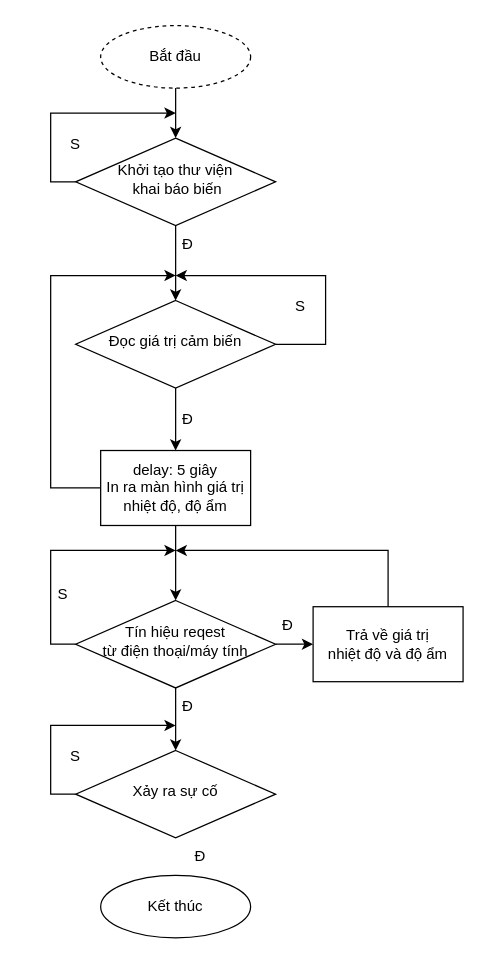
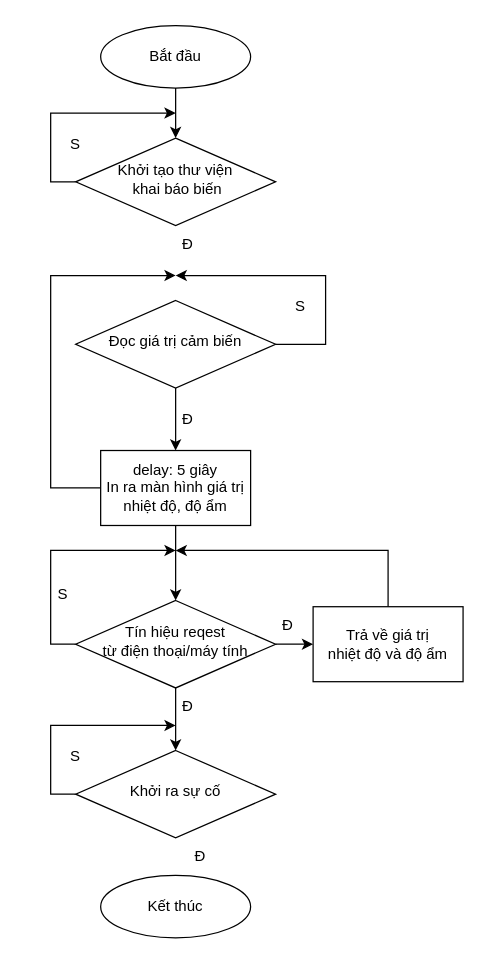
- <mxCell id="15" value="Bắt đầu" style="ellipse;whiteSpace=wrap;html=1;dashed=1;" parent="1" vertex="1"><mxGeometry x="80" y="20" width="120" height="50" as="geometry" /></mxCell>
+ <mxCell id="15" value="Bắt đầu" style="ellipse;whiteSpace=wrap;html=1;" parent="1" vertex="1"><mxGeometry x="80" y="20" width="120" height="50" as="geometry" /></mxCell>
- <mxCell id="3" style="edgeStyle=orthogonalEdgeStyle;rounded=0;orthogonalLoop=1;jettySize=auto;html=1;entryX=0.5;entryY=0;entryDx=0;entryDy=0;" edge="1" parent="1" source="4" target="18"><mxGeometry relative="1" as="geometry"><mxPoint x="140" y="200" as="targetPoint" /></mxGeometry></mxCell>
- <mxCell id="23" value="Xảy ra sự cố" style="rhombus;whiteSpace=wrap;html=1;shadow=0;fontFamily=Helvetica;fontSize=12;align=center;strokeWidth=1;spacing=6;spacingTop=-4;" vertex="1" parent="1"><mxGeometry x="60" y="600.02" width="160" height="70" as="geometry" /></mxCell>
+ <mxCell id="23" value="Khởi ra sự cố" style="rhombus;whiteSpace=wrap;html=1;shadow=0;fontFamily=Helvetica;fontSize=12;align=center;strokeWidth=1;spacing=6;spacingTop=-4;" vertex="1" parent="1"><mxGeometry x="60" y="600.02" width="160" height="70" as="geometry" /></mxCell>
